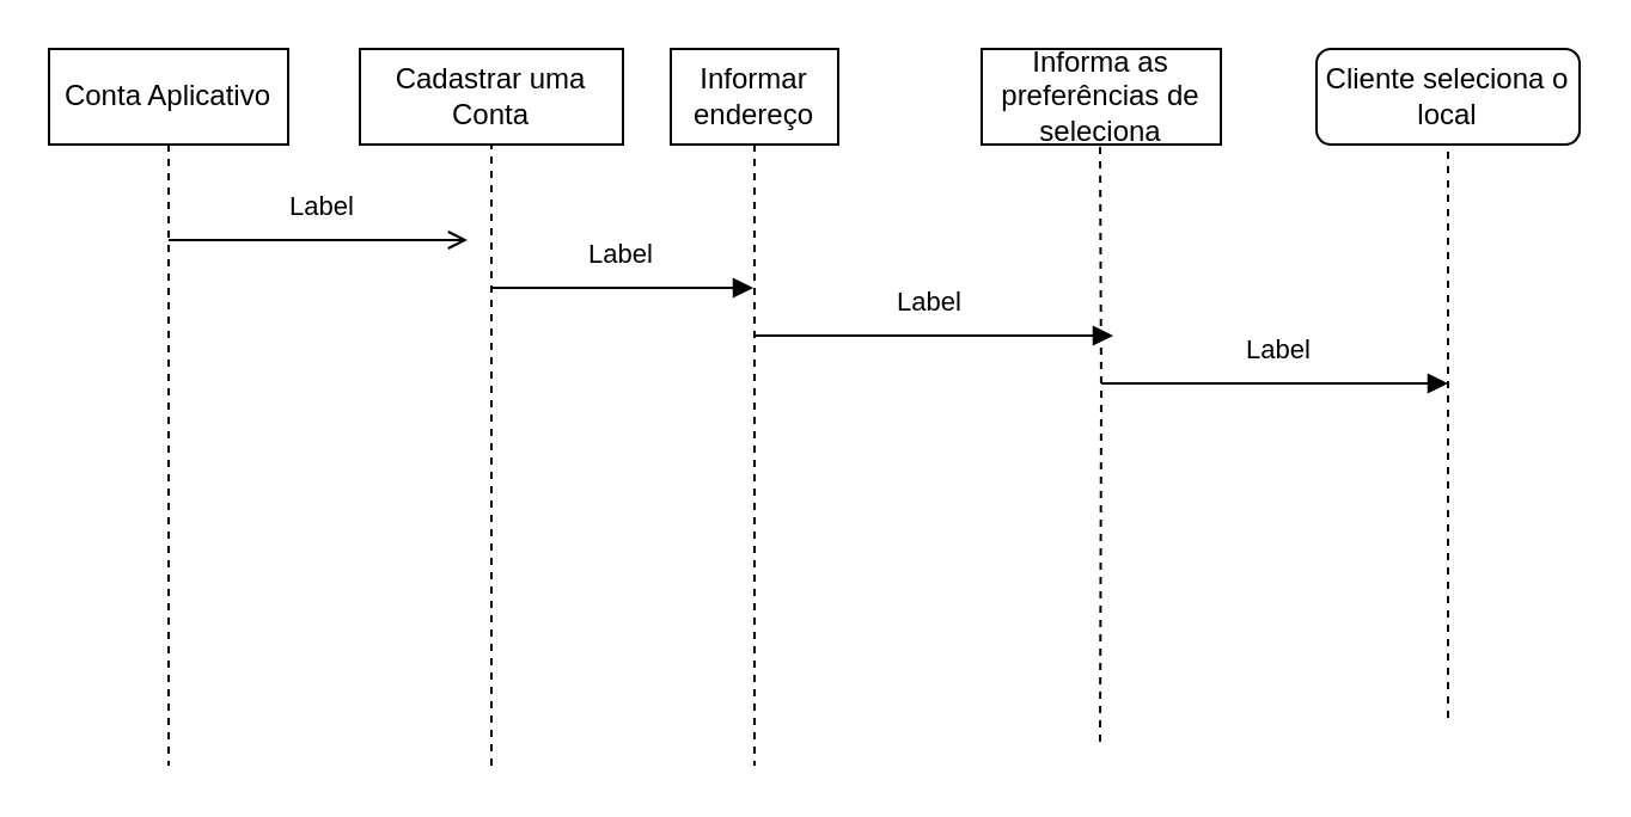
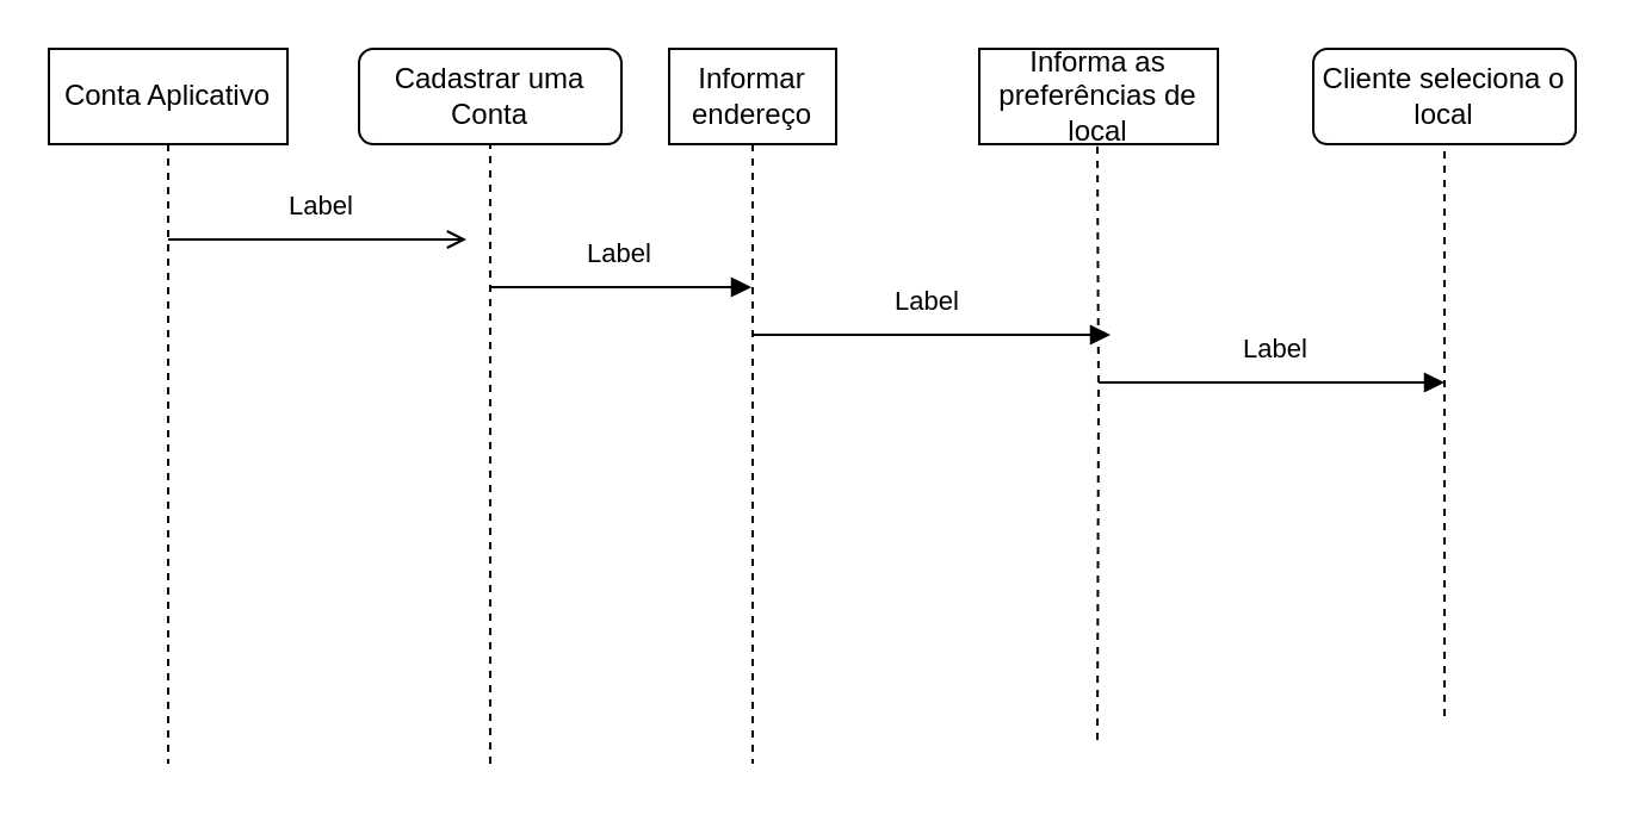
- <mxCell id="6" value="Cadastrar uma Conta" style="rounded=0;whiteSpace=wrap;html=1;" parent="1" vertex="1"><mxGeometry x="150" y="20" width="110" height="40" as="geometry" /></mxCell>
+ <mxCell id="6" value="Cadastrar uma Conta" style="whiteSpace=wrap;html=1;rounded=1;" parent="1" vertex="1"><mxGeometry x="150" y="20" width="110" height="40" as="geometry" /></mxCell>
- <mxCell id="4" value="Informa as preferências de seleciona" style="rounded=0;whiteSpace=wrap;html=1;" parent="1" vertex="1"><mxGeometry x="410" y="20" width="100" height="40" as="geometry" /></mxCell>
+ <mxCell id="4" value="Informa as preferências de local" style="rounded=0;whiteSpace=wrap;html=1;" parent="1" vertex="1"><mxGeometry x="410" y="20" width="100" height="40" as="geometry" /></mxCell>
